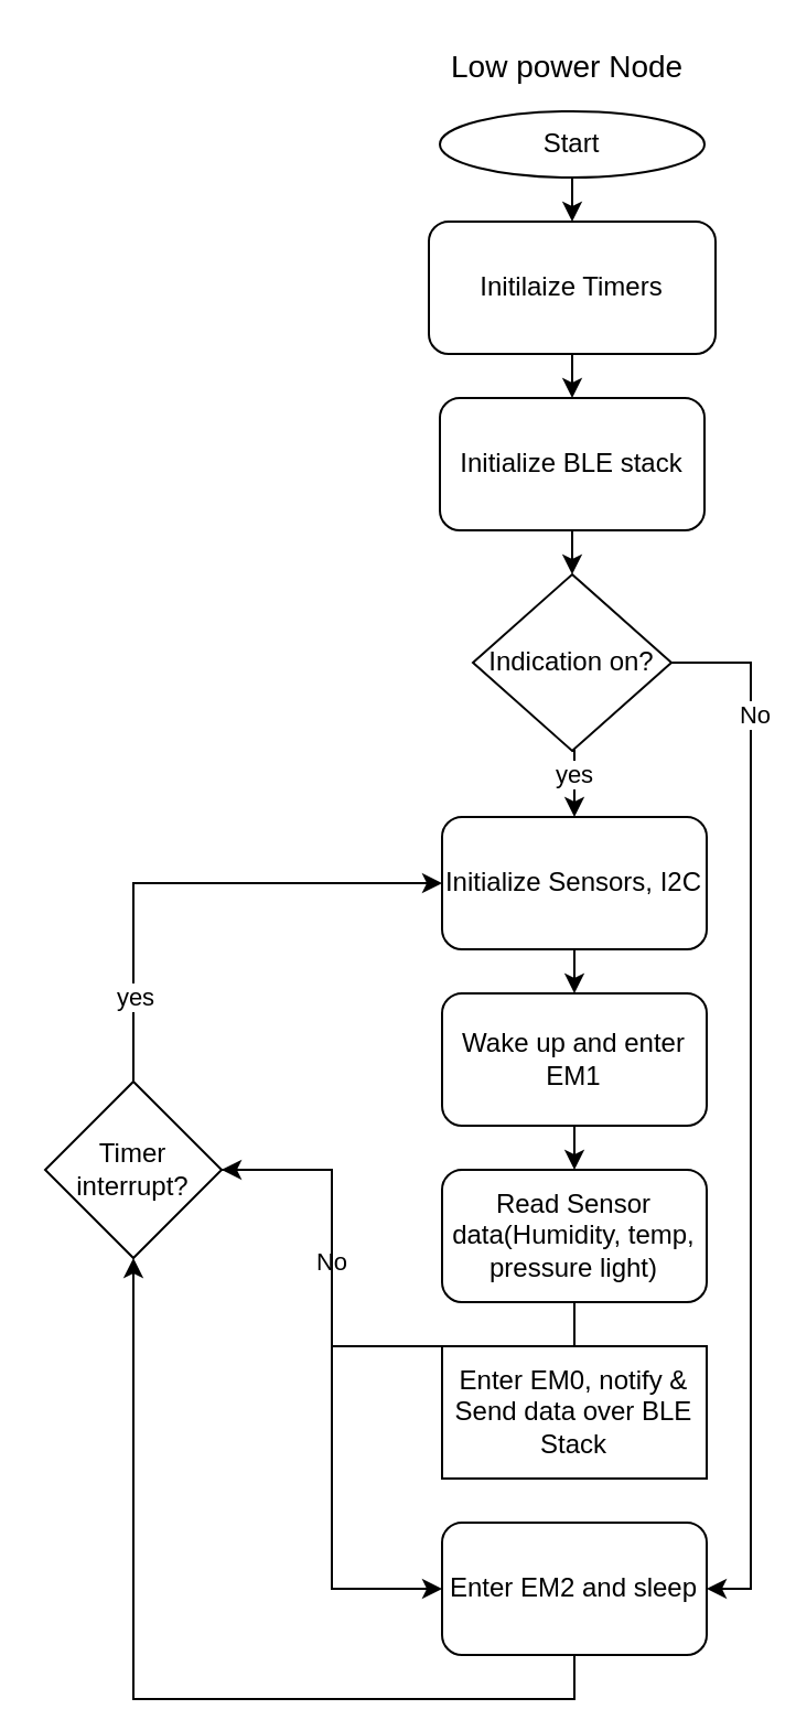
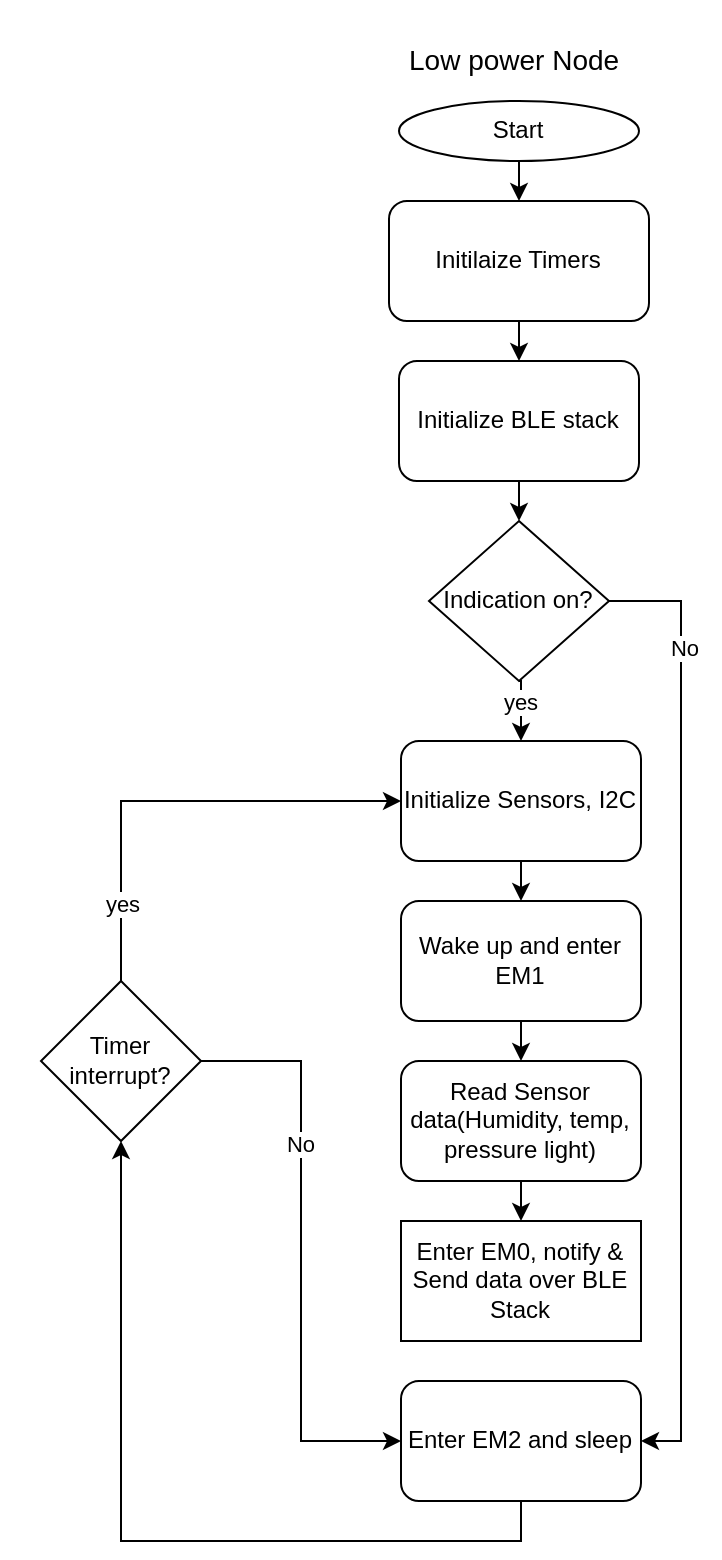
- <mxCell id="15" style="edgeStyle=orthogonalEdgeStyle;rounded=0;orthogonalLoop=1;jettySize=auto;html=1;exitX=0.5;exitY=1;exitDx=0;exitDy=0;" edge="1" parent="1" source="16" target="12"><mxGeometry relative="1" as="geometry" /></mxCell>
+ <mxCell id="15" style="edgeStyle=orthogonalEdgeStyle;rounded=0;orthogonalLoop=1;jettySize=auto;html=1;exitX=0.5;exitY=1;exitDx=0;exitDy=0;entryX=0.5;entryY=0;entryDx=0;entryDy=0;" edge="1" parent="1" source="16" target="17"><mxGeometry relative="1" as="geometry" /></mxCell>
